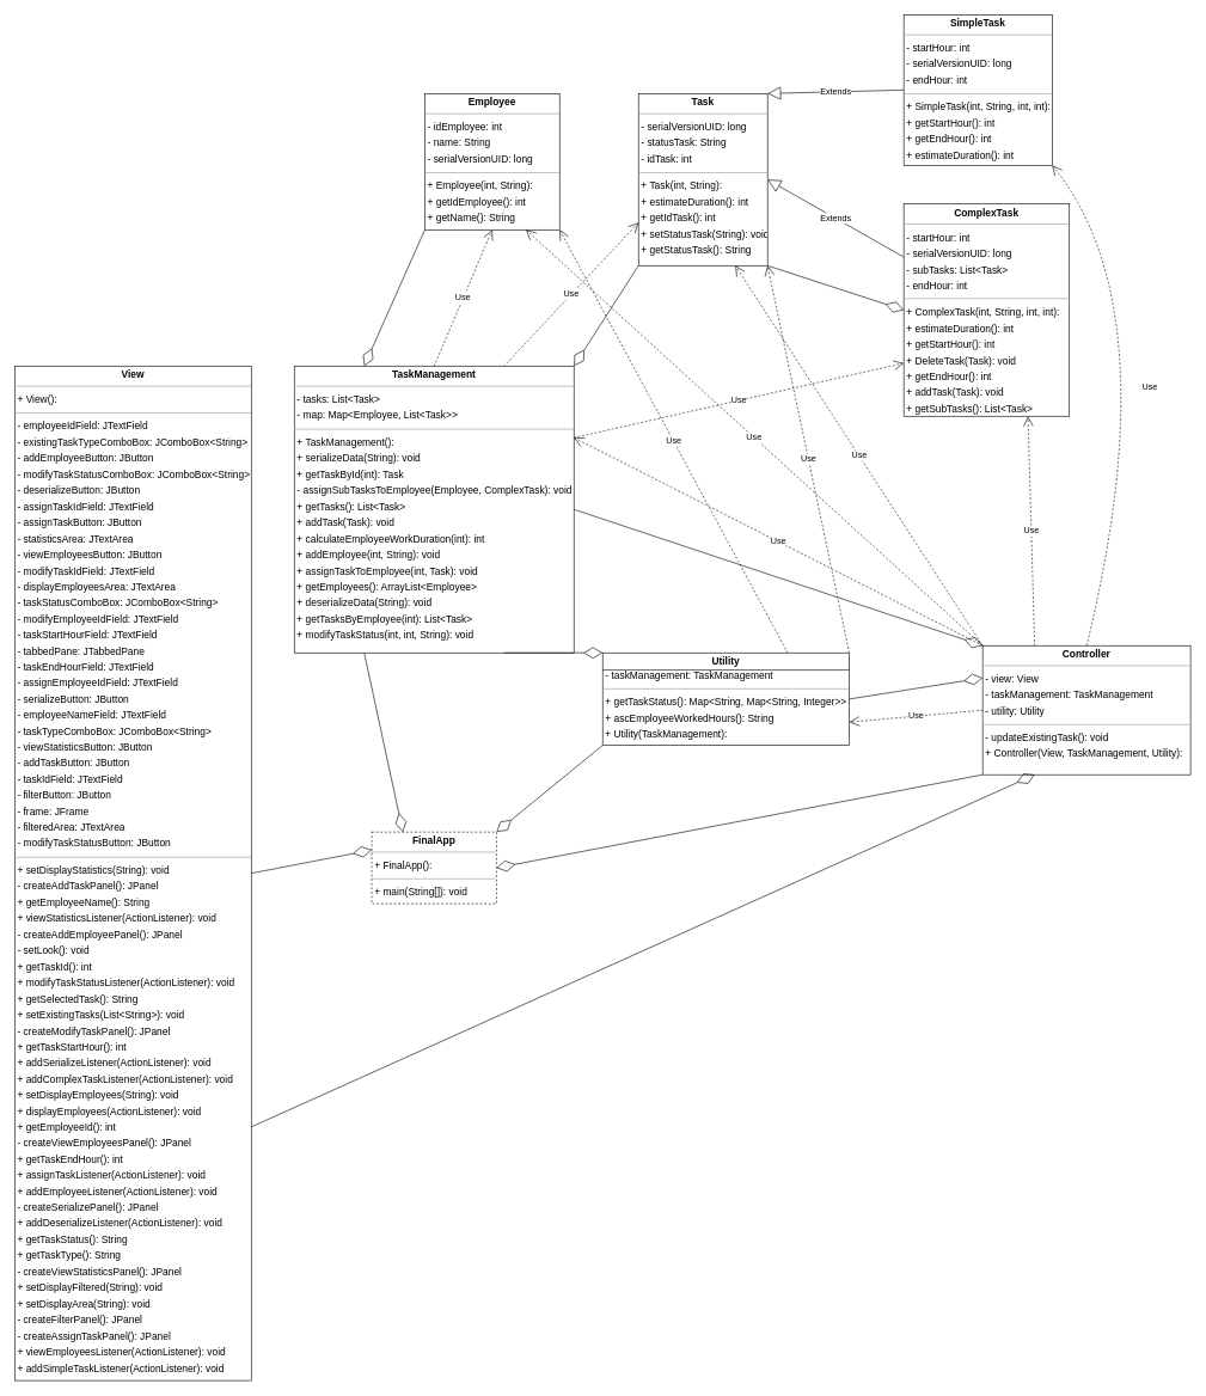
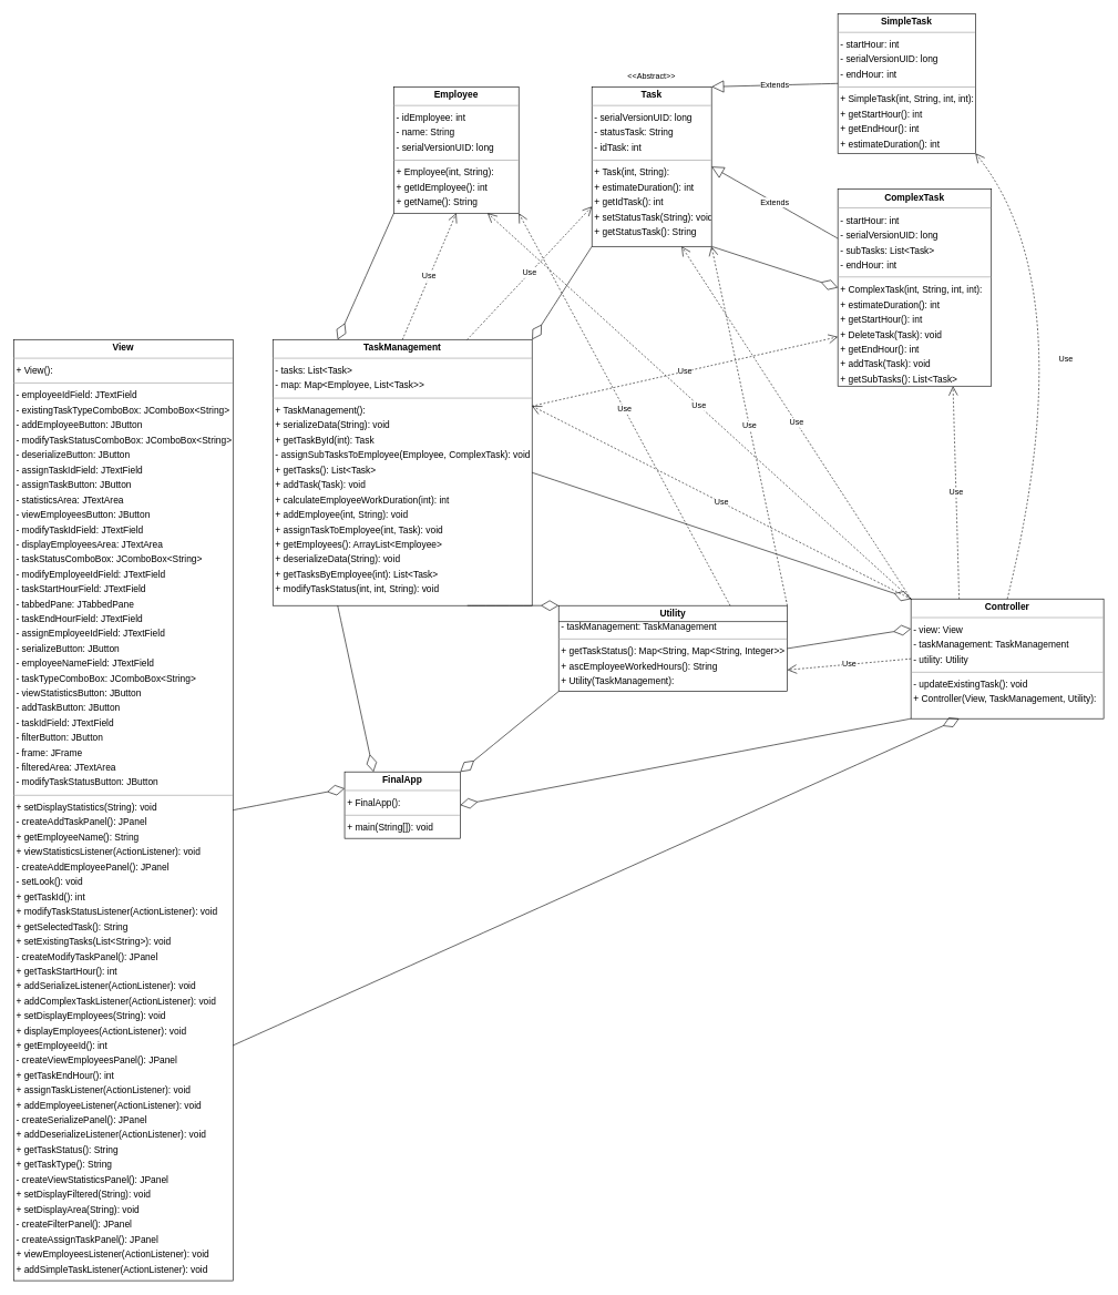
+ <mxCell id="11" value="&amp;lt;&amp;lt;Abstract&amp;gt;&amp;gt;" style="text;html=1;align=center;verticalAlign=middle;whiteSpace=wrap;rounded=0;" vertex="1" parent="1"><mxGeometry x="950" y="100" width="60" height="30" as="geometry" /></mxCell>
- <mxCell id="5" value="&lt;p style=&quot;margin: 4px 0px 0px; text-align: center;&quot;&gt;&lt;b&gt;FinalApp&lt;/b&gt;&lt;/p&gt;&lt;hr size=&quot;1&quot;&gt;&lt;p style=&quot;margin: 0px 0px 0px 4px; line-height: 1.6;&quot;&gt;+ FinalApp():&lt;/p&gt;&lt;hr size=&quot;1&quot;&gt;&lt;p style=&quot;margin: 0px 0px 0px 4px; line-height: 1.6;&quot;&gt;+ main(String[]): void&lt;/p&gt;&lt;p style=&quot;margin:0px;margin-top:4px;text-align:center;&quot;&gt;&lt;/p&gt;" style="verticalAlign=top;align=left;overflow=fill;fontSize=14;fontFamily=Helvetica;html=1;rounded=0;shadow=0;comic=0;labelBackgroundColor=none;strokeWidth=1;dashed=1;" parent="1" vertex="1"><mxGeometry x="518" y="1160" width="174" height="100" as="geometry" /></mxCell>
+ <mxCell id="5" value="&lt;p style=&quot;margin: 4px 0px 0px; text-align: center;&quot;&gt;&lt;b&gt;FinalApp&lt;/b&gt;&lt;/p&gt;&lt;hr size=&quot;1&quot;&gt;&lt;p style=&quot;margin: 0px 0px 0px 4px; line-height: 1.6;&quot;&gt;+ FinalApp():&lt;/p&gt;&lt;hr size=&quot;1&quot;&gt;&lt;p style=&quot;margin: 0px 0px 0px 4px; line-height: 1.6;&quot;&gt;+ main(String[]): void&lt;/p&gt;&lt;p style=&quot;margin:0px;margin-top:4px;text-align:center;&quot;&gt;&lt;/p&gt;" style="verticalAlign=top;align=left;overflow=fill;fontSize=14;fontFamily=Helvetica;html=1;rounded=0;shadow=0;comic=0;labelBackgroundColor=none;strokeWidth=1;" parent="1" vertex="1"><mxGeometry x="518" y="1160" width="174" height="100" as="geometry" /></mxCell>
